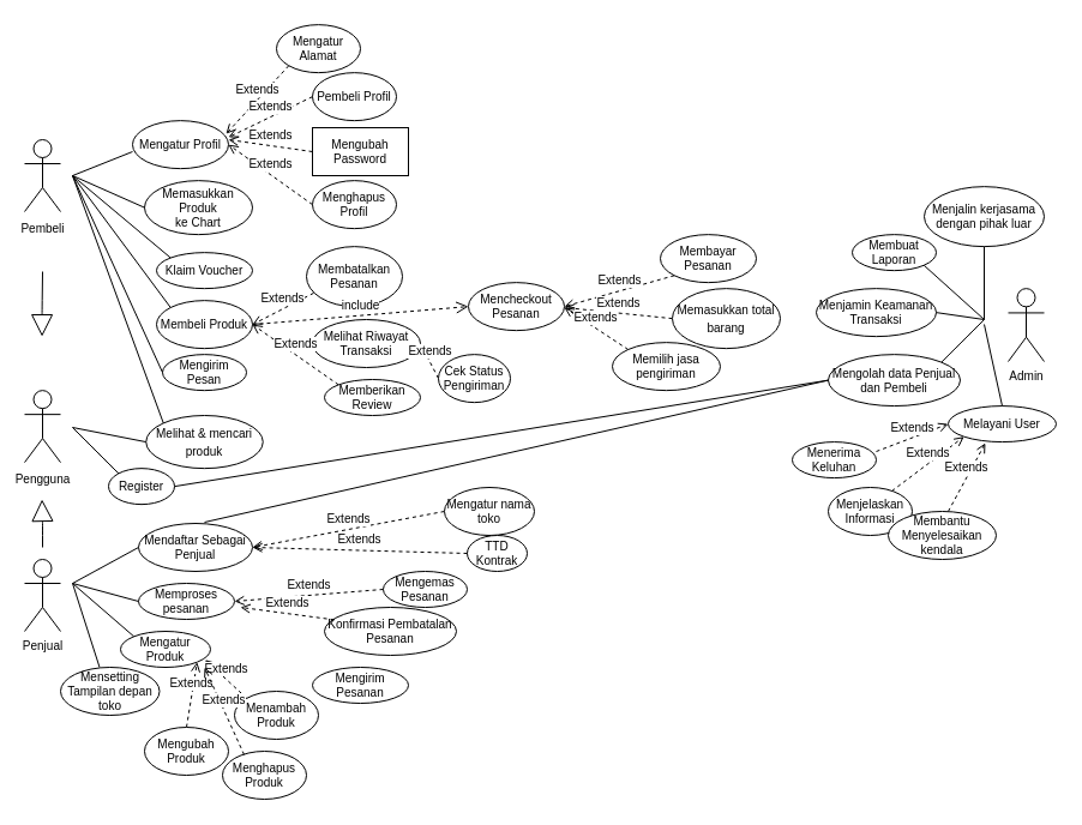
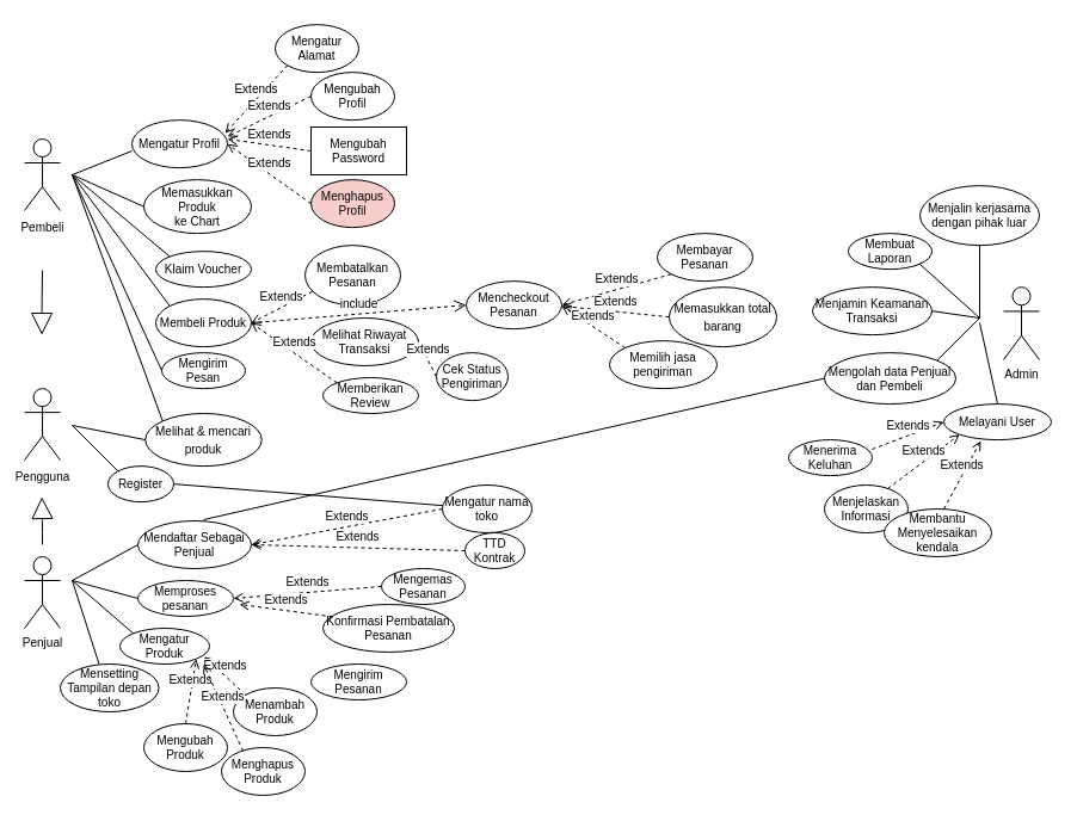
- <mxCell id="10" value="Pembeli Profil" style="ellipse;whiteSpace=wrap;html=1;fontSize=10;" vertex="1" parent="1"><mxGeometry x="260" y="60.14" width="70" height="40" as="geometry" /></mxCell>
+ <mxCell id="10" value="Mengubah Profil" style="ellipse;whiteSpace=wrap;html=1;fontSize=10;" vertex="1" parent="1"><mxGeometry x="260" y="60.14" width="70" height="40" as="geometry" /></mxCell>
- <mxCell id="12" value="Menghapus Profil" style="ellipse;whiteSpace=wrap;html=1;fontSize=10;" vertex="1" parent="1"><mxGeometry x="260" y="150.14" width="70" height="40" as="geometry" /></mxCell>
+ <mxCell id="12" value="Menghapus Profil" style="ellipse;whiteSpace=wrap;html=1;fontSize=10;fillColor=#f8cecc;" vertex="1" parent="1"><mxGeometry x="260" y="150.14" width="70" height="40" as="geometry" /></mxCell>
- <mxCell id="71" value="" style="endArrow=none;html=1;fontSize=10;exitX=1;exitY=0.5;exitDx=0;exitDy=0;entryX=0;entryY=0.5;entryDx=0;entryDy=0;" edge="1" parent="1" source="5" target="69"><mxGeometry relative="1" as="geometry"><mxPoint x="280" y="336" as="sourcePoint" /><mxPoint x="720" y="326" as="targetPoint" /></mxGeometry></mxCell>
+ <mxCell id="71" value="" style="endArrow=none;html=1;fontSize=10;exitX=1;exitY=0.5;exitDx=0;exitDy=0;" edge="1" parent="1" source="5" target="53"><mxGeometry relative="1" as="geometry"><mxPoint x="280" y="336" as="sourcePoint" /><mxPoint x="720" y="326" as="targetPoint" /></mxGeometry></mxCell>
